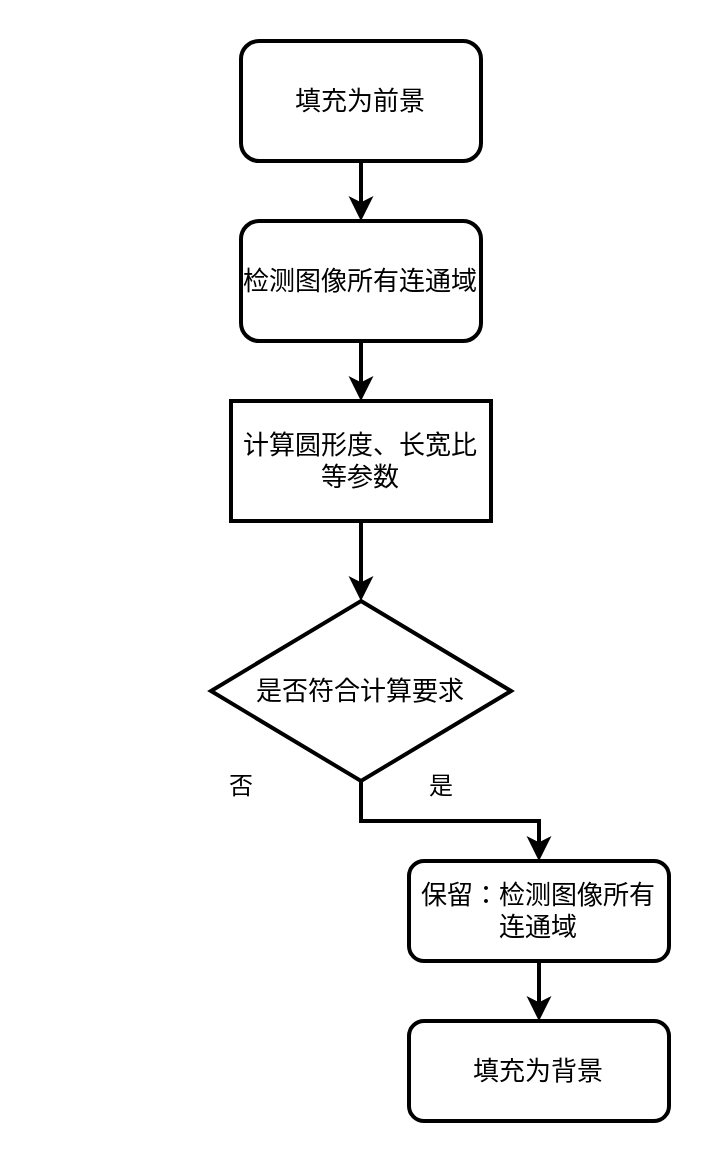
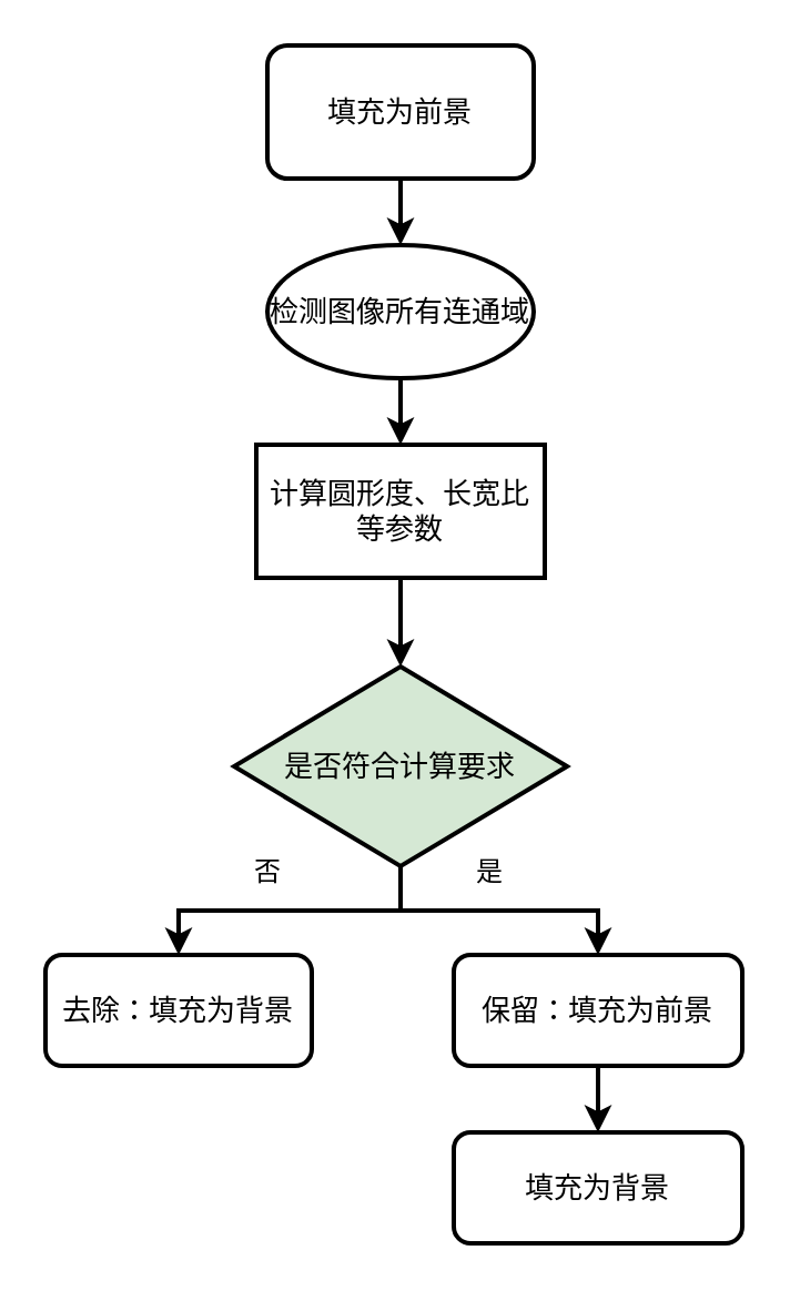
- <mxCell id="5" value="检测图像所有连通域" style="rounded=1;whiteSpace=wrap;html=1;strokeWidth=2;fontSize=13;" vertex="1" parent="1"><mxGeometry x="120" y="110" width="120" height="60" as="geometry" /></mxCell>
+ <mxCell id="5" value="检测图像所有连通域" style="ellipse;whiteSpace=wrap;html=1;strokeWidth=2;fontSize=13;" vertex="1" parent="1"><mxGeometry x="120" y="110" width="120" height="60" as="geometry" /></mxCell>
- <mxCell id="10" value="是否符合计算要求" style="rhombus;whiteSpace=wrap;html=1;strokeWidth=2;fontSize=13;" vertex="1" parent="1"><mxGeometry x="105" y="300" width="150" height="90" as="geometry" /></mxCell>
+ <mxCell id="10" value="是否符合计算要求" style="rhombus;whiteSpace=wrap;html=1;strokeWidth=2;fontSize=13;fillColor=#d5e8d4;" vertex="1" parent="1"><mxGeometry x="105" y="300" width="150" height="90" as="geometry" /></mxCell>
+ <mxCell id="8" style="edgeStyle=orthogonalEdgeStyle;rounded=0;orthogonalLoop=1;jettySize=auto;html=1;exitX=0.5;exitY=1;exitDx=0;exitDy=0;entryX=0.5;entryY=0;entryDx=0;entryDy=0;strokeWidth=2;fontSize=13;" edge="1" parent="1" source="10" target="11"><mxGeometry relative="1" as="geometry" /></mxCell>
+ <mxCell id="11" value="去除：填充为背景" style="rounded=1;whiteSpace=wrap;html=1;strokeWidth=2;fontSize=13;" vertex="1" parent="1"><mxGeometry x="20" y="430" width="120" height="50" as="geometry" /></mxCell>
- <mxCell id="13" value="保留：检测图像所有连通域" style="rounded=1;whiteSpace=wrap;html=1;strokeWidth=2;fontSize=13;" vertex="1" parent="1"><mxGeometry x="204" y="430" width="130" height="50" as="geometry" /></mxCell>
+ <mxCell id="13" value="保留：填充为前景" style="rounded=1;whiteSpace=wrap;html=1;strokeWidth=2;fontSize=13;" vertex="1" parent="1"><mxGeometry x="204" y="430" width="130" height="50" as="geometry" /></mxCell>
